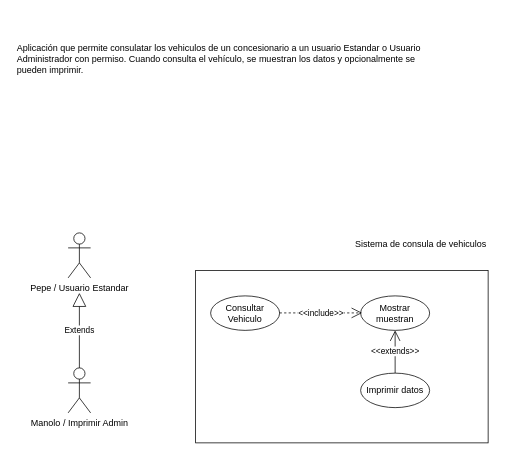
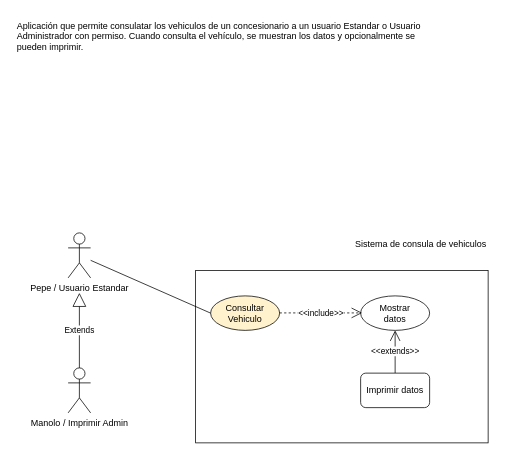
- <mxCell id="3" value="Aplicación que permite consulatar los vehiculos de un concesionario a un usuario Estandar o Usuario Administrador con permiso. Cuando consulta el vehículo, se muestran los datos y opcionalmente se pueden imprimir." style="text;whiteSpace=wrap;" vertex="1" parent="1"><mxGeometry x="20" y="50" width="560" height="70" as="geometry" /></mxCell>
+ <mxCell id="3" value="Aplicación que permite consulatar los vehiculos de un concesionario a un usuario Estandar o Usuario Administrador con permiso. Cuando consulta el vehículo, se muestran los datos y opcionalmente se pueden imprimir." style="text;whiteSpace=wrap;" vertex="1" parent="1"><mxGeometry x="20" y="20" width="560" height="70" as="geometry" /></mxCell>
+ <mxCell id="8" value="" style="endArrow=none;html=1;rounded=0;entryX=0;entryY=0.5;entryDx=0;entryDy=0;" edge="1" parent="1" source="4" target="7"><mxGeometry width="50" height="50" relative="1" as="geometry"><mxPoint x="280" y="460" as="sourcePoint" /><mxPoint x="330" y="410" as="targetPoint" /></mxGeometry></mxCell>
- <mxCell id="7" value="Consultar &lt;br&gt;Vehiculo" style="ellipse;whiteSpace=wrap;html=1;" vertex="1" parent="1"><mxGeometry x="280" y="394" width="92" height="46" as="geometry" /></mxCell>
+ <mxCell id="7" value="Consultar &lt;br&gt;Vehiculo" style="ellipse;whiteSpace=wrap;html=1;fillColor=#fff2cc;" vertex="1" parent="1"><mxGeometry x="280" y="394" width="92" height="46" as="geometry" /></mxCell>
- <mxCell id="9" value="Mostrar&lt;br&gt;muestran" style="ellipse;whiteSpace=wrap;html=1;" vertex="1" parent="1"><mxGeometry x="480" y="394" width="92" height="46" as="geometry" /></mxCell>
+ <mxCell id="9" value="Mostrar&lt;br&gt;datos" style="ellipse;whiteSpace=wrap;html=1;" vertex="1" parent="1"><mxGeometry x="480" y="394" width="92" height="46" as="geometry" /></mxCell>
- <mxCell id="12" value="Imprimir datos" style="ellipse;whiteSpace=wrap;html=1;" vertex="1" parent="1"><mxGeometry x="480" y="497" width="92" height="46" as="geometry" /></mxCell>
+ <mxCell id="12" value="Imprimir datos" style="whiteSpace=wrap;html=1;rounded=1;" vertex="1" parent="1"><mxGeometry x="480" y="497" width="92" height="46" as="geometry" /></mxCell>
